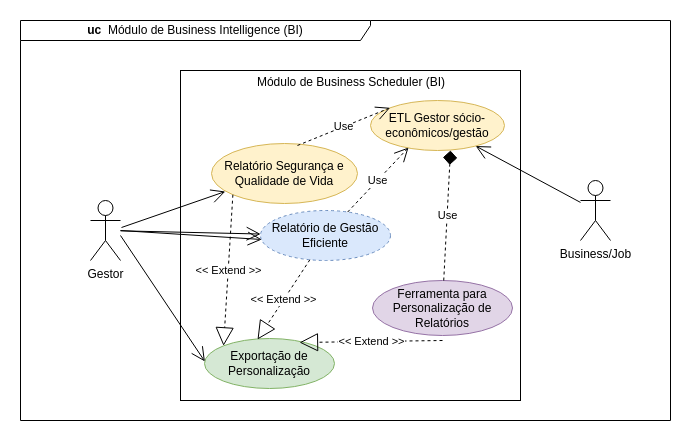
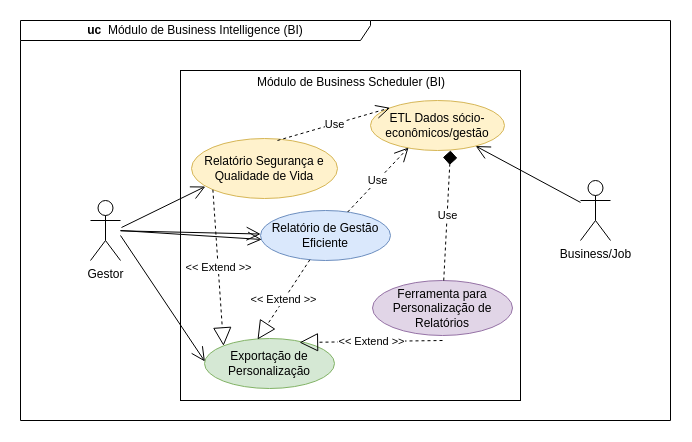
- <mxCell id="14" value="ETL Gestor sócio-econômicos/gestão" style="ellipse;whiteSpace=wrap;html=1;fillColor=#fff2cc;strokeColor=#d6b656;" parent="1" vertex="1"><mxGeometry x="370" y="100" width="134" height="50" as="geometry" /></mxCell>
+ <mxCell id="14" value="ETL Dados sócio-econômicos/gestão" style="ellipse;whiteSpace=wrap;html=1;fillColor=#fff2cc;strokeColor=#d6b656;" parent="1" vertex="1"><mxGeometry x="370" y="100" width="134" height="50" as="geometry" /></mxCell>
- <mxCell id="6" value="Relatório Segurança e Qualidade de Vida" style="ellipse;whiteSpace=wrap;html=1;fillColor=#fff2cc;strokeColor=#d6b656;" parent="1" vertex="1"><mxGeometry x="211" y="143" width="146" height="60" as="geometry" /></mxCell>
+ <mxCell id="6" value="Relatório Segurança e Qualidade de Vida" style="ellipse;whiteSpace=wrap;html=1;fillColor=#fff2cc;strokeColor=#d6b656;" parent="1" vertex="1"><mxGeometry x="191" y="138" width="146" height="60" as="geometry" /></mxCell>
- <mxCell id="8" value="Relatório de Gestão Eficiente" style="ellipse;whiteSpace=wrap;html=1;fillColor=#dae8fc;strokeColor=#6c8ebf;dashed=1;" parent="1" vertex="1"><mxGeometry x="260" y="210" width="130" height="50" as="geometry" /></mxCell>
+ <mxCell id="8" value="Relatório de Gestão Eficiente" style="ellipse;whiteSpace=wrap;html=1;fillColor=#dae8fc;strokeColor=#6c8ebf;" parent="1" vertex="1"><mxGeometry x="260" y="210" width="130" height="50" as="geometry" /></mxCell>
